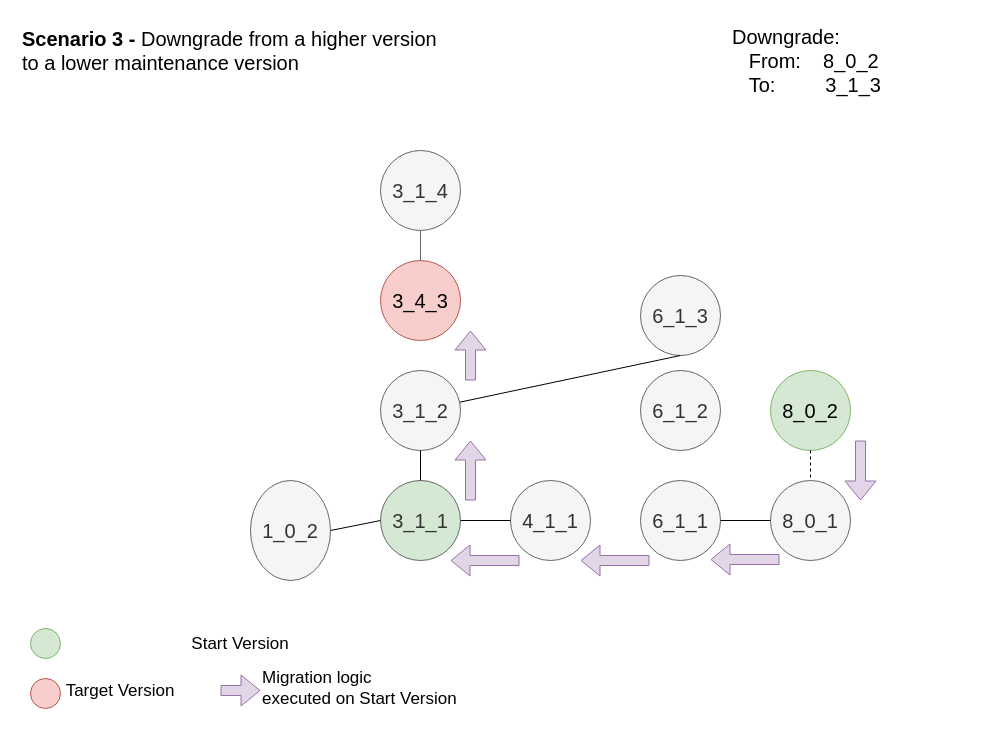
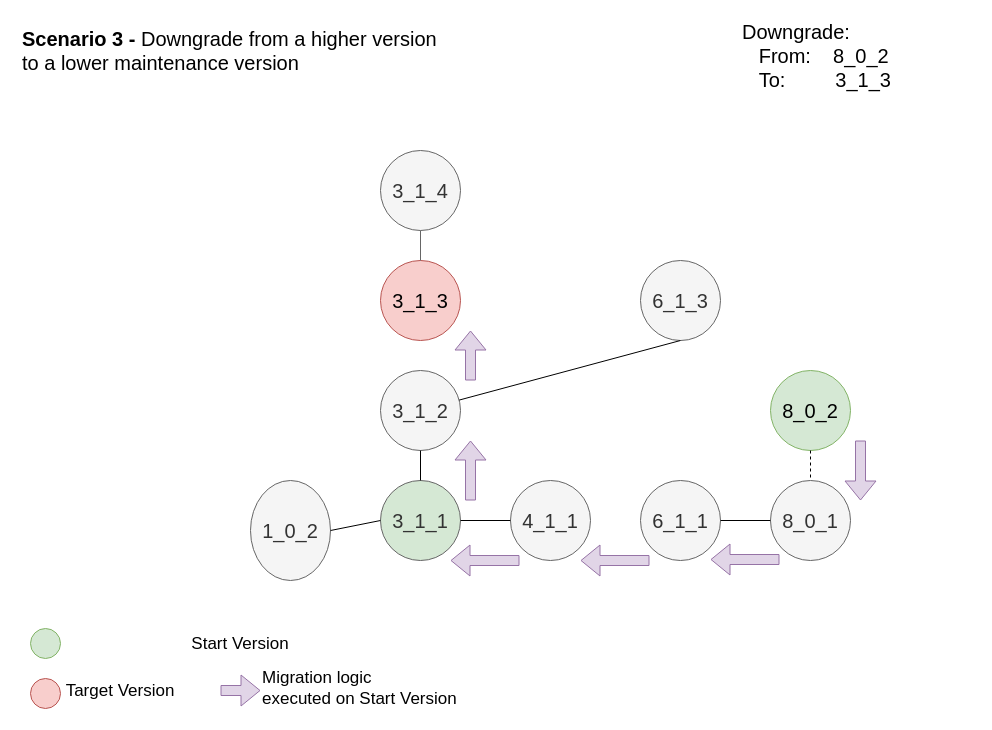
- <mxCell id="26" value="&lt;font style=&quot;font-size: 20px&quot;&gt;Downgrade:&lt;br&gt;&amp;nbsp; &amp;nbsp;From:&amp;nbsp; &amp;nbsp; 8_0_2&lt;br&gt;&amp;nbsp; &amp;nbsp;To:&amp;nbsp; &amp;nbsp; &amp;nbsp; &amp;nbsp; &amp;nbsp;3_1_3&lt;/font&gt;" style="text;html=1;strokeColor=none;fillColor=none;align=left;verticalAlign=middle;whiteSpace=wrap;rounded=0;shadow=0;" parent="1" vertex="1"><mxGeometry x="730" y="20" width="240" height="80" as="geometry" /></mxCell>
+ <mxCell id="26" value="&lt;font style=&quot;font-size: 20px&quot;&gt;Downgrade:&lt;br&gt;&amp;nbsp; &amp;nbsp;From:&amp;nbsp; &amp;nbsp; 8_0_2&lt;br&gt;&amp;nbsp; &amp;nbsp;To:&amp;nbsp; &amp;nbsp; &amp;nbsp; &amp;nbsp; &amp;nbsp;3_1_3&lt;/font&gt;" style="text;html=1;strokeColor=none;fillColor=none;align=left;verticalAlign=middle;whiteSpace=wrap;rounded=0;shadow=0;" parent="1" vertex="1"><mxGeometry x="740" y="15" width="240" height="80" as="geometry" /></mxCell>
- <mxCell id="8" value="&lt;font style=&quot;font-size: 20px&quot;&gt;3_4_3&lt;/font&gt;" style="ellipse;whiteSpace=wrap;html=1;aspect=fixed;shadow=0;fillColor=#f8cecc;strokeColor=#b85450;" parent="1" vertex="1"><mxGeometry x="380" y="260" width="80" height="80" as="geometry" /></mxCell>
+ <mxCell id="8" value="&lt;font style=&quot;font-size: 20px&quot;&gt;3_1_3&lt;/font&gt;" style="ellipse;whiteSpace=wrap;html=1;aspect=fixed;shadow=0;fillColor=#f8cecc;strokeColor=#b85450;" parent="1" vertex="1"><mxGeometry x="380" y="260" width="80" height="80" as="geometry" /></mxCell>
- <mxCell id="11" value="&lt;font style=&quot;font-size: 20px&quot;&gt;6_1_3&lt;/font&gt;" style="ellipse;whiteSpace=wrap;html=1;aspect=fixed;shadow=0;fillColor=#f5f5f5;strokeColor=#666666;fontColor=#333333;" parent="1" vertex="1"><mxGeometry x="640" y="275" width="80" height="80" as="geometry" /></mxCell>
+ <mxCell id="11" value="&lt;font style=&quot;font-size: 20px&quot;&gt;6_1_3&lt;/font&gt;" style="ellipse;whiteSpace=wrap;html=1;aspect=fixed;shadow=0;fillColor=#f5f5f5;strokeColor=#666666;fontColor=#333333;" parent="1" vertex="1"><mxGeometry x="640" y="260" width="80" height="80" as="geometry" /></mxCell>
- <mxCell id="10" value="&lt;font style=&quot;font-size: 20px&quot;&gt;6_1_2&lt;/font&gt;" style="ellipse;whiteSpace=wrap;html=1;aspect=fixed;shadow=0;fillColor=#f5f5f5;strokeColor=#666666;fontColor=#333333;" parent="1" vertex="1"><mxGeometry x="640" y="370" width="80" height="80" as="geometry" /></mxCell>
